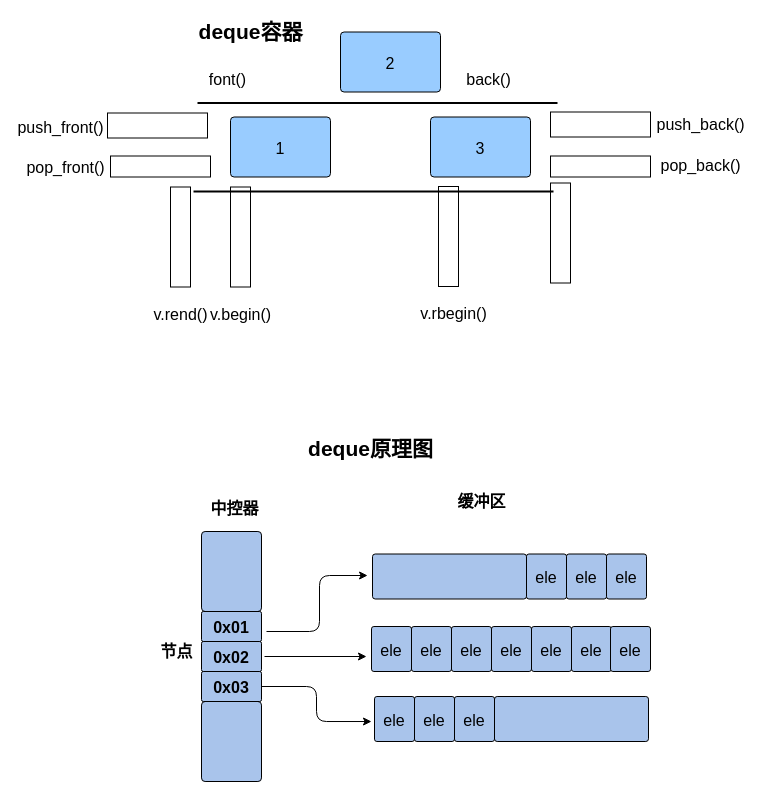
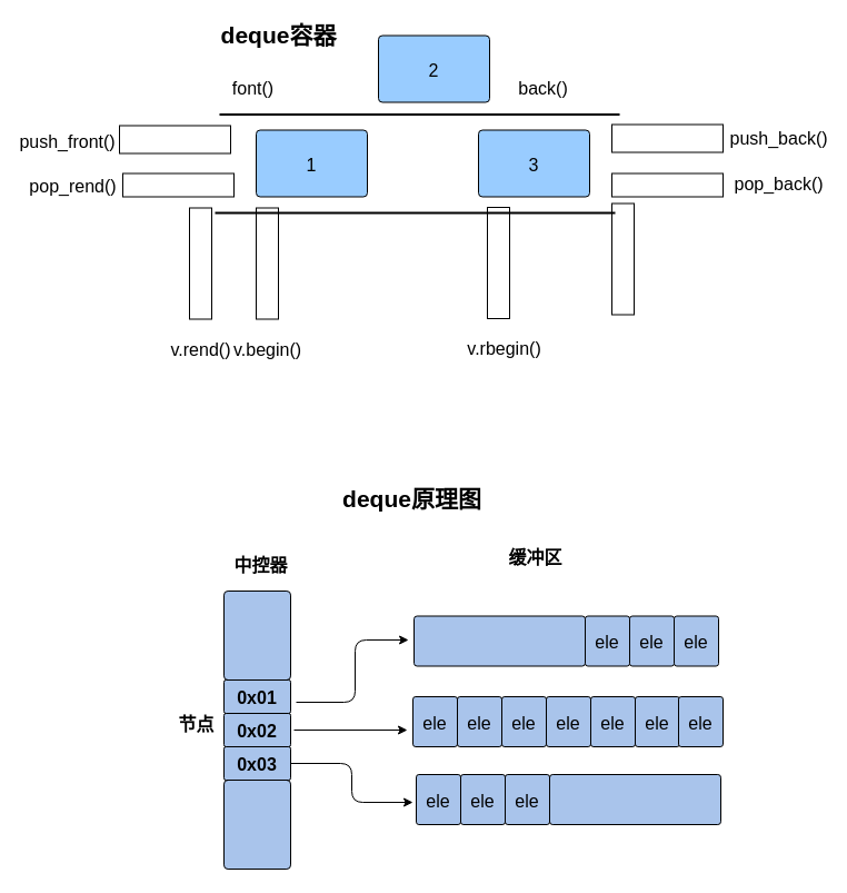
- <mxCell id="48" value="pop_front()" style="text;html=1;align=center;verticalAlign=middle;resizable=0;points=[];autosize=1;fontSize=16;" vertex="1" parent="1"><mxGeometry x="30" y="156.5" width="70" height="20" as="geometry" /></mxCell>
+ <mxCell id="48" value="pop_rend()" style="text;html=1;align=center;verticalAlign=middle;resizable=0;points=[];autosize=1;fontSize=16;" vertex="1" parent="1"><mxGeometry x="30" y="156.5" width="70" height="20" as="geometry" /></mxCell>
